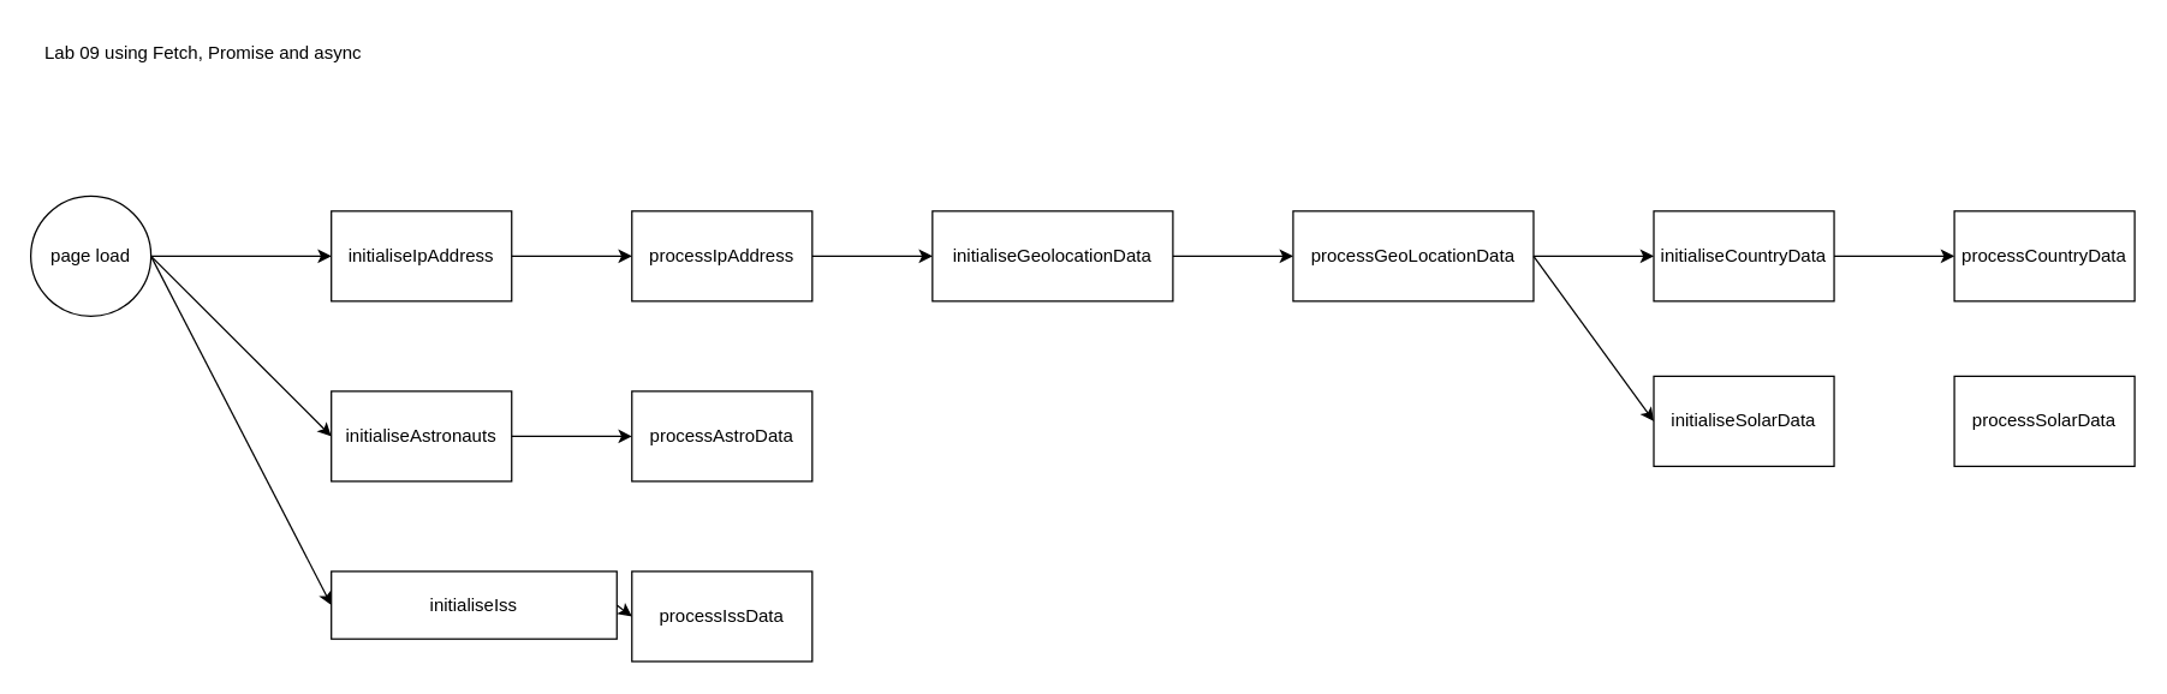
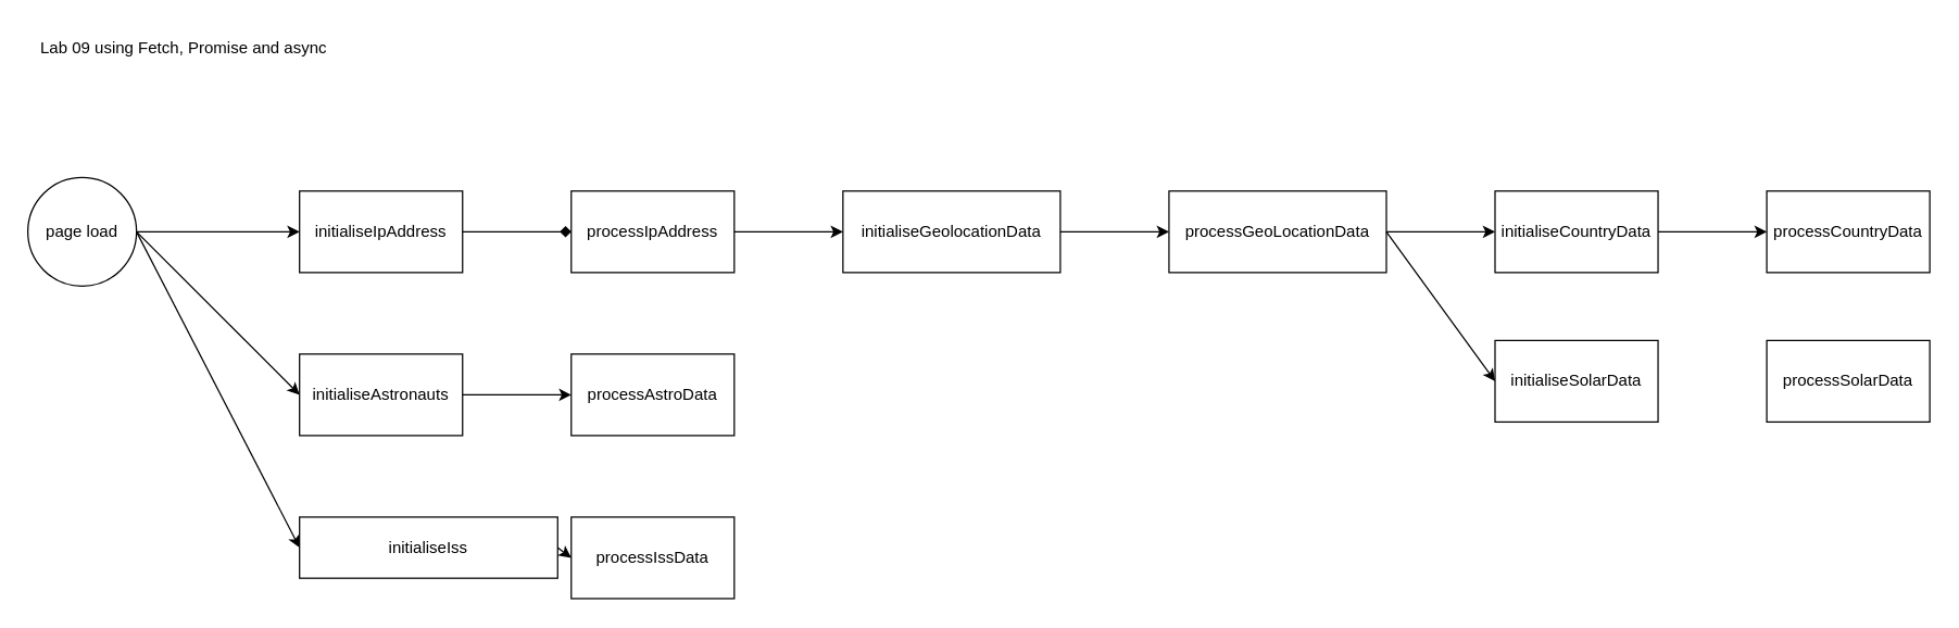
- <mxCell id="10" value="" style="endArrow=classic;html=1;rounded=0;exitX=1;exitY=0.5;exitDx=0;exitDy=0;entryX=0;entryY=0.5;entryDx=0;entryDy=0;" parent="1" source="3" target="9" edge="1"><mxGeometry width="50" height="50" relative="1" as="geometry"><mxPoint x="380" y="460" as="sourcePoint" /><mxPoint x="430" y="410" as="targetPoint" /></mxGeometry></mxCell>
+ <mxCell id="10" value="" style="endArrow=diamond;html=1;rounded=0;exitX=1;exitY=0.5;exitDx=0;exitDy=0;entryX=0;entryY=0.5;entryDx=0;entryDy=0;" parent="1" source="3" target="9" edge="1"><mxGeometry width="50" height="50" relative="1" as="geometry"><mxPoint x="380" y="460" as="sourcePoint" /><mxPoint x="430" y="410" as="targetPoint" /></mxGeometry></mxCell>
